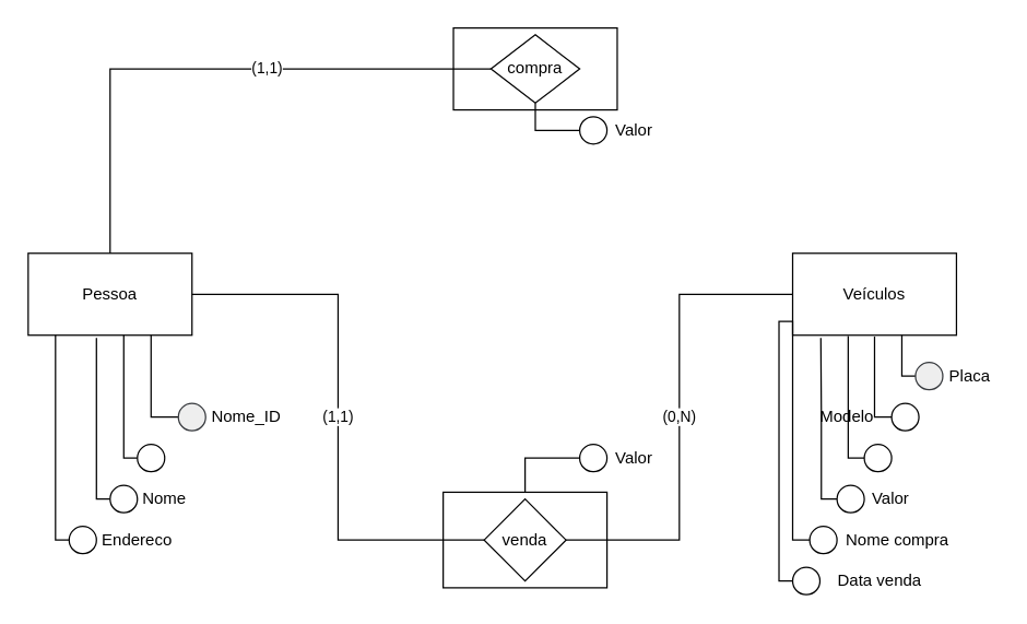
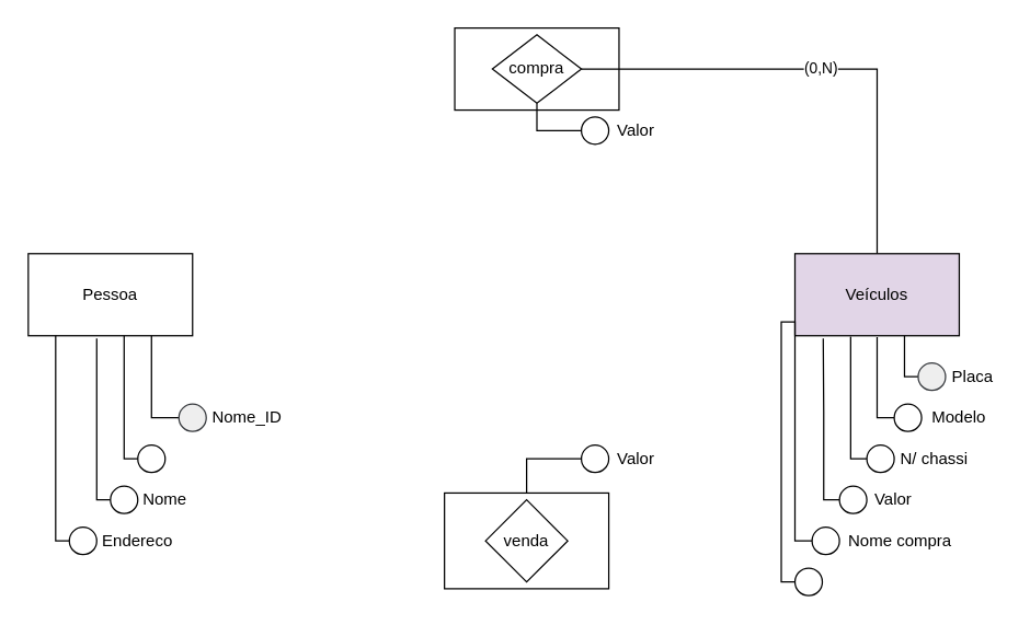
- <mxCell id="22" style="edgeStyle=orthogonalEdgeStyle;rounded=0;orthogonalLoop=1;jettySize=auto;html=1;entryX=0.5;entryY=0;entryDx=0;entryDy=0;endArrow=none;endFill=0;" parent="1" source="24" target="8" edge="1"><mxGeometry relative="1" as="geometry" /></mxCell>
- <mxCell id="23" value="(1,1)" style="edgeLabel;html=1;align=center;verticalAlign=middle;resizable=0;points=[];" parent="22" vertex="1" connectable="0"><mxGeometry x="-0.201" y="-1" relative="1" as="geometry"><mxPoint as="offset" /></mxGeometry></mxCell>
+ <mxCell id="25" value="(0,N)" style="edgeStyle=orthogonalEdgeStyle;rounded=0;orthogonalLoop=1;jettySize=auto;html=1;entryX=1;entryY=0.5;entryDx=0;entryDy=0;endArrow=none;endFill=0;" parent="1" source="26" target="24" edge="1"><mxGeometry relative="1" as="geometry"><Array as="points"><mxPoint x="640" y="50" /></Array></mxGeometry></mxCell>
- <mxCell id="26" value="Veículos" style="rounded=0;whiteSpace=wrap;html=1;" parent="1" vertex="1"><mxGeometry x="580" y="185" width="120" height="60" as="geometry" /></mxCell>
+ <mxCell id="26" value="Veículos" style="rounded=0;whiteSpace=wrap;html=1;fillColor=#e1d5e7;" parent="1" vertex="1"><mxGeometry x="580" y="185" width="120" height="60" as="geometry" /></mxCell>
- <mxCell id="7" value="(0,N)" style="edgeStyle=orthogonalEdgeStyle;rounded=0;orthogonalLoop=1;jettySize=auto;html=1;endArrow=none;endFill=0;entryX=1;entryY=0.5;entryDx=0;entryDy=0;" parent="1" source="26" target="10" edge="1"><mxGeometry relative="1" as="geometry" /></mxCell>
- <mxCell id="9" value="(1,1)" style="edgeStyle=orthogonalEdgeStyle;rounded=0;orthogonalLoop=1;jettySize=auto;html=1;entryX=1;entryY=0.5;entryDx=0;entryDy=0;endArrow=none;endFill=0;" parent="1" source="10" target="8" edge="1"><mxGeometry relative="1" as="geometry"><mxPoint x="320" y="215" as="targetPoint" /></mxGeometry></mxCell>
- <mxCell id="32" value="Modelo" style="text;html=1;strokeColor=none;fillColor=none;align=center;verticalAlign=middle;whiteSpace=wrap;rounded=0;" parent="1" vertex="1"><mxGeometry x="600" y="295" width="40" height="20" as="geometry" /></mxCell>
+ <mxCell id="32" value="Modelo" style="text;html=1;strokeColor=none;fillColor=none;align=center;verticalAlign=middle;whiteSpace=wrap;rounded=0;" parent="1" vertex="1"><mxGeometry x="680" y="295" width="40" height="20" as="geometry" /></mxCell>
+ <mxCell id="35" value="N/ chassi" style="text;html=1;strokeColor=none;fillColor=none;align=center;verticalAlign=middle;whiteSpace=wrap;rounded=0;" parent="1" vertex="1"><mxGeometry x="652.5" y="325" width="57.5" height="20" as="geometry" /></mxCell>
- <mxCell id="42" value="Data venda" style="text;html=1;strokeColor=none;fillColor=none;align=center;verticalAlign=middle;whiteSpace=wrap;rounded=0;" parent="1" vertex="1"><mxGeometry x="600" y="415" width="87.5" height="20" as="geometry" /></mxCell>
